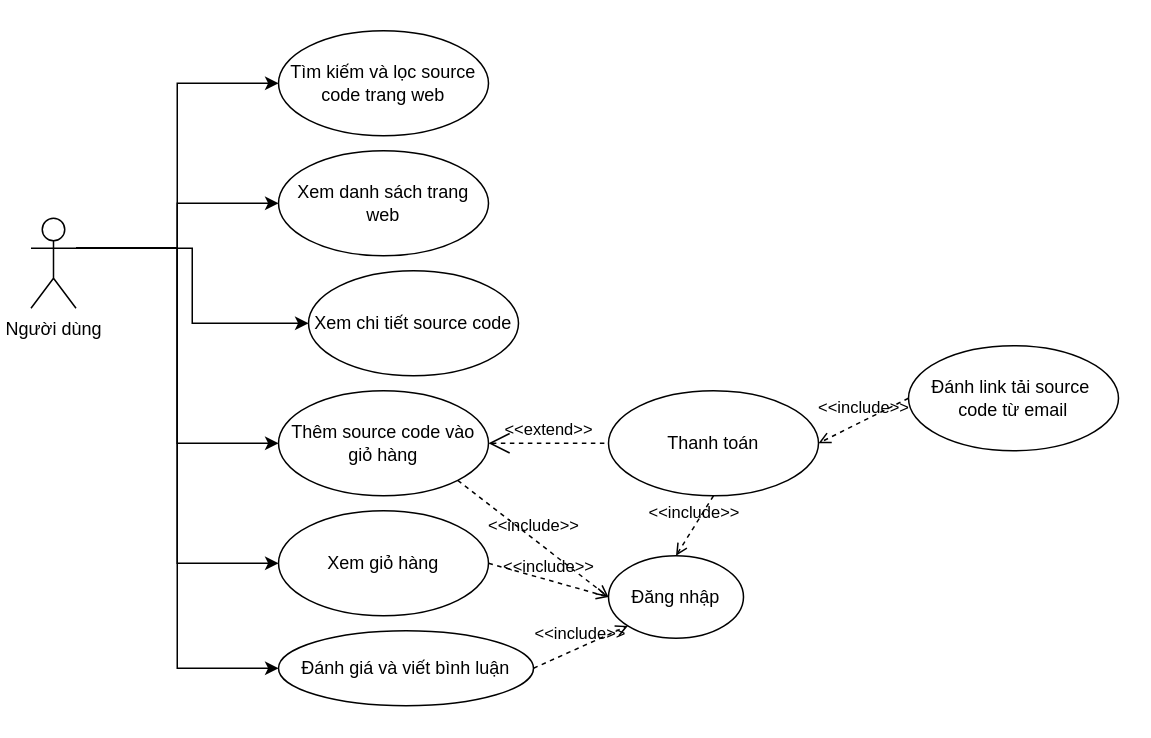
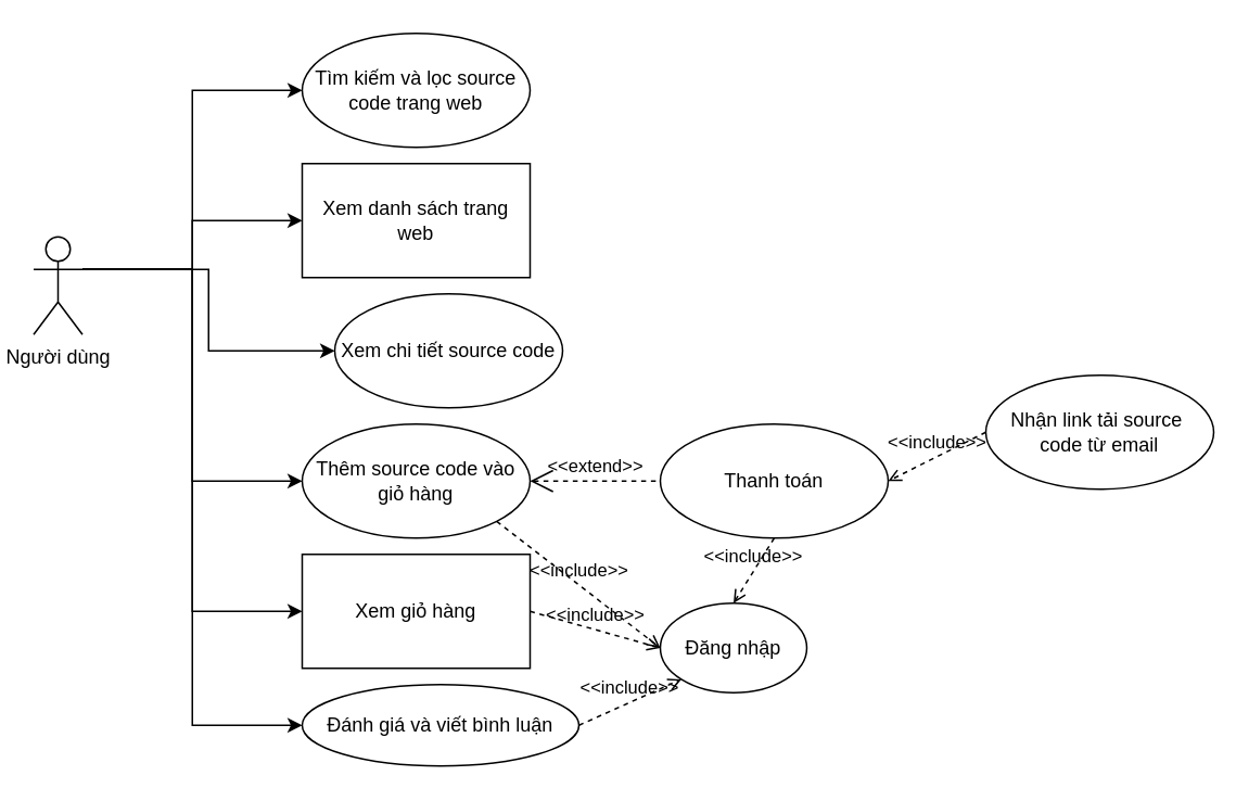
- <mxCell id="10" value="Xem danh sách trang web" style="ellipse;whiteSpace=wrap;html=1;" vertex="1" parent="1"><mxGeometry x="185" y="100" width="140" height="70" as="geometry" /></mxCell>
+ <mxCell id="10" value="Xem danh sách trang web" style="whiteSpace=wrap;html=1;rounded=0;" vertex="1" parent="1"><mxGeometry x="185" y="100" width="140" height="70" as="geometry" /></mxCell>
- <mxCell id="16" value="Đánh link tải source&amp;nbsp; code từ email" style="ellipse;whiteSpace=wrap;html=1;" vertex="1" parent="1"><mxGeometry x="605" y="230" width="140" height="70" as="geometry" /></mxCell>
+ <mxCell id="16" value="Nhận link tải source&amp;nbsp; code từ email" style="ellipse;whiteSpace=wrap;html=1;" vertex="1" parent="1"><mxGeometry x="605" y="230" width="140" height="70" as="geometry" /></mxCell>
- <mxCell id="13" value="Xem giỏ hàng" style="ellipse;whiteSpace=wrap;html=1;" vertex="1" parent="1"><mxGeometry x="185" y="340" width="140" height="70" as="geometry" /></mxCell>
+ <mxCell id="13" value="Xem giỏ hàng" style="whiteSpace=wrap;html=1;rounded=0;" vertex="1" parent="1"><mxGeometry x="185" y="340" width="140" height="70" as="geometry" /></mxCell>
